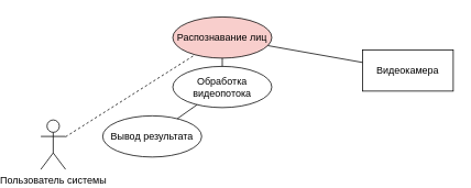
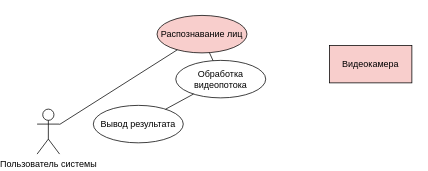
- <mxCell id="10" style="rounded=0;orthogonalLoop=1;jettySize=auto;html=1;endArrow=none;endFill=0;" parent="1" source="3" target="4" edge="1"><mxGeometry relative="1" as="geometry" /></mxCell>
- <mxCell id="3" value="Видеокамера" style="html=1;whiteSpace=wrap;" parent="1" vertex="1"><mxGeometry x="410" y="60" width="110" height="50" as="geometry" /></mxCell>
+ <mxCell id="3" value="Видеокамера" style="html=1;whiteSpace=wrap;fillColor=#f8cecc;" parent="1" vertex="1"><mxGeometry x="410" y="60" width="110" height="50" as="geometry" /></mxCell>
- <mxCell id="5" value="Обработка видеопотока" style="ellipse;whiteSpace=wrap;html=1;" parent="1" vertex="1"><mxGeometry x="180" y="80" width="120" height="50" as="geometry" /></mxCell>
+ <mxCell id="5" value="Обработка видеопотока" style="ellipse;whiteSpace=wrap;html=1;" parent="1" vertex="1"><mxGeometry x="205" y="80" width="120" height="50" as="geometry" /></mxCell>
- <mxCell id="7" style="rounded=0;orthogonalLoop=1;jettySize=auto;html=1;endArrow=none;endFill=0;dashed=1;" parent="1" source="2" target="4" edge="1"><mxGeometry relative="1" as="geometry" /></mxCell>
+ <mxCell id="7" style="rounded=0;orthogonalLoop=1;jettySize=auto;html=1;endArrow=none;endFill=0;" parent="1" source="2" target="4" edge="1"><mxGeometry relative="1" as="geometry" /></mxCell>
